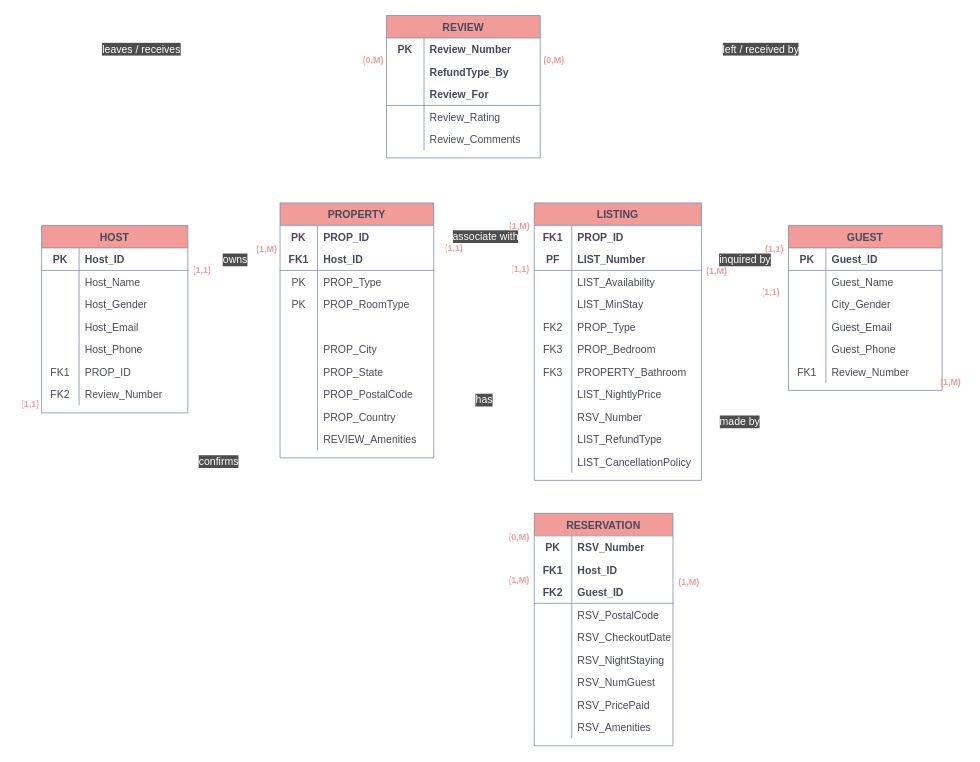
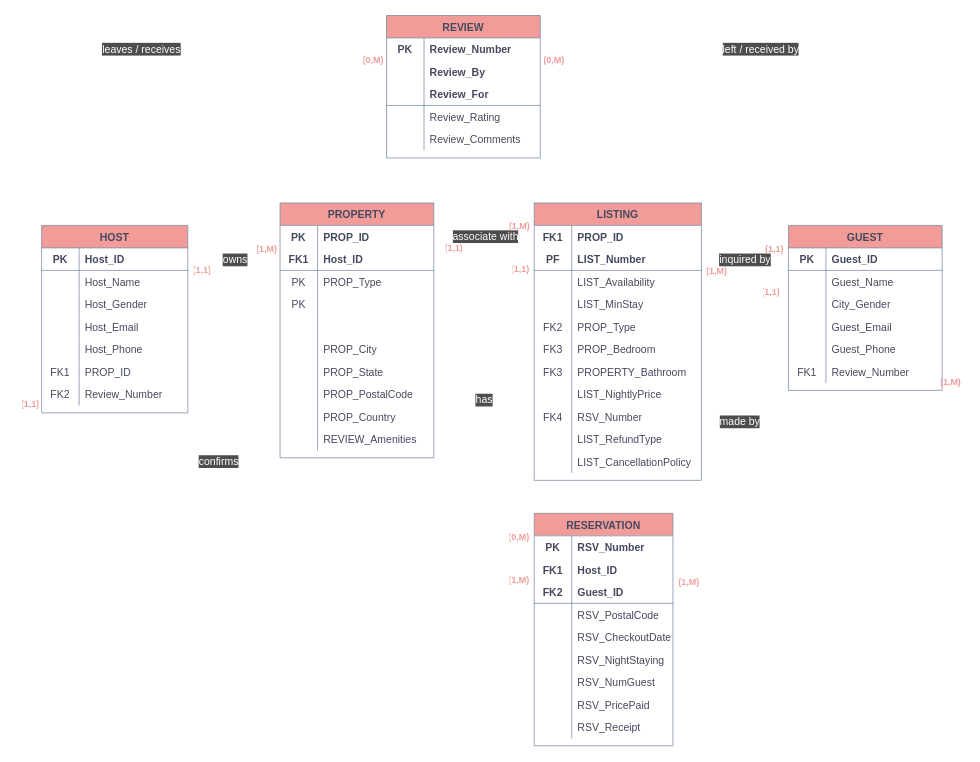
- <mxCell id="88" value="RefundType_By" style="shape=partialRectangle;connectable=0;fillColor=none;top=0;left=0;bottom=0;right=0;align=left;spacingLeft=6;fontStyle=1;overflow=hidden;strokeColor=#788AA3;fontColor=#46495D;fontSize=14;" parent="86" vertex="1"><mxGeometry x="50" width="155" height="30" as="geometry" /></mxCell>
+ <mxCell id="88" value="Review_By" style="shape=partialRectangle;connectable=0;fillColor=none;top=0;left=0;bottom=0;right=0;align=left;spacingLeft=6;fontStyle=1;overflow=hidden;strokeColor=#788AA3;fontColor=#46495D;fontSize=14;" parent="86" vertex="1"><mxGeometry x="50" width="155" height="30" as="geometry" /></mxCell>
- <mxCell id="30" value="PROP_RoomType" style="shape=partialRectangle;connectable=0;fillColor=none;top=0;left=0;bottom=0;right=0;align=left;spacingLeft=6;overflow=hidden;strokeColor=#788AA3;fontColor=#46495D;fontSize=14;" parent="28" vertex="1"><mxGeometry x="50" width="155" height="30" as="geometry" /></mxCell>
+ <mxCell id="74" value="FK4" style="shape=partialRectangle;connectable=0;fillColor=none;top=0;left=0;bottom=0;right=0;editable=1;overflow=hidden;strokeColor=#788AA3;fontColor=#46495D;fontSize=14;" parent="73" vertex="1"><mxGeometry width="50" height="30" as="geometry" /></mxCell>
- <mxCell id="144" value="RSV_Amenities" style="shape=partialRectangle;connectable=0;fillColor=none;top=0;left=0;bottom=0;right=0;align=left;spacingLeft=6;overflow=hidden;strokeColor=#788AA3;fontColor=#46495D;fontSize=14;" parent="142" vertex="1"><mxGeometry x="50" width="135" height="30" as="geometry" /></mxCell>
+ <mxCell id="144" value="RSV_Receipt" style="shape=partialRectangle;connectable=0;fillColor=none;top=0;left=0;bottom=0;right=0;align=left;spacingLeft=6;overflow=hidden;strokeColor=#788AA3;fontColor=#46495D;fontSize=14;" parent="142" vertex="1"><mxGeometry x="50" width="135" height="30" as="geometry" /></mxCell>
